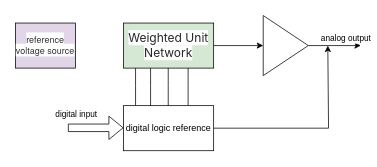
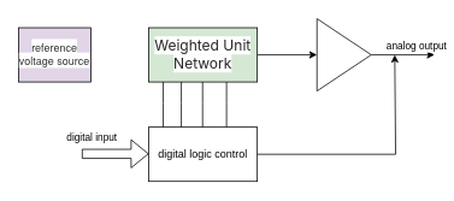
- <mxCell id="7" value="digital logic reference" style="rounded=0;whiteSpace=wrap;html=1;" vertex="1" parent="1"><mxGeometry x="164" y="140" width="120" height="60" as="geometry" /></mxCell>
+ <mxCell id="7" value="digital logic control" style="rounded=0;whiteSpace=wrap;html=1;" vertex="1" parent="1"><mxGeometry x="164" y="140" width="120" height="60" as="geometry" /></mxCell>
